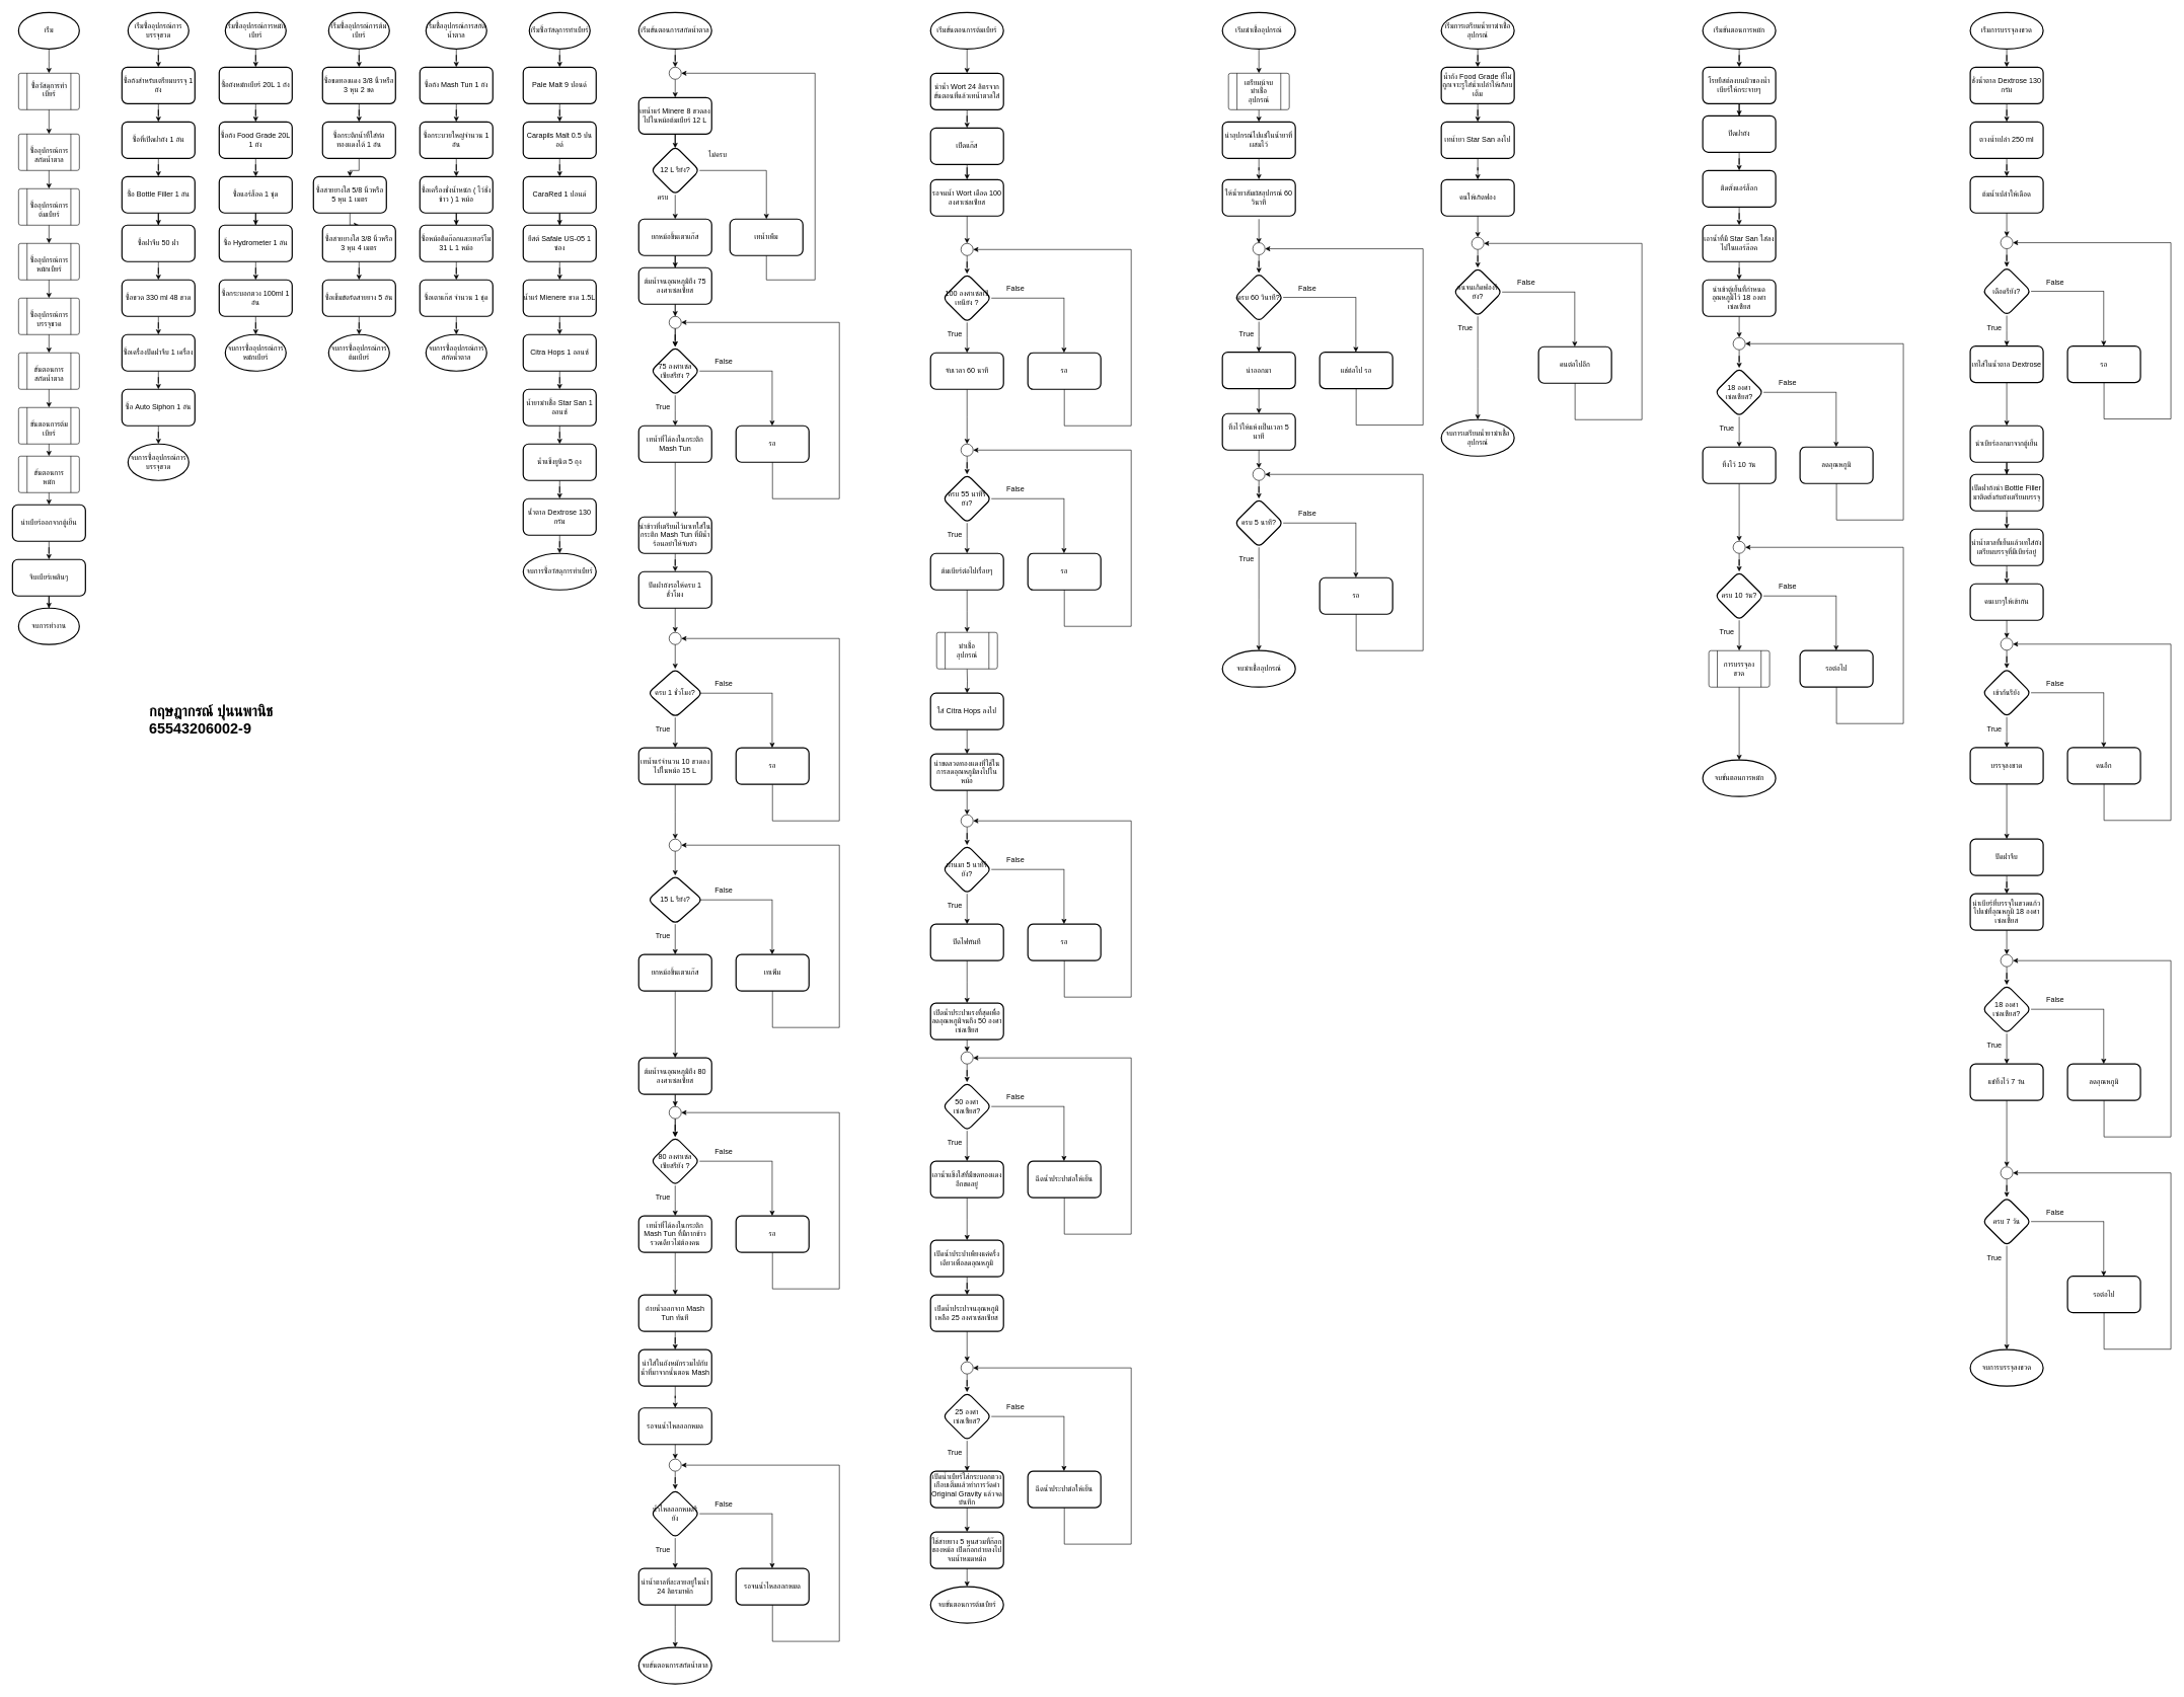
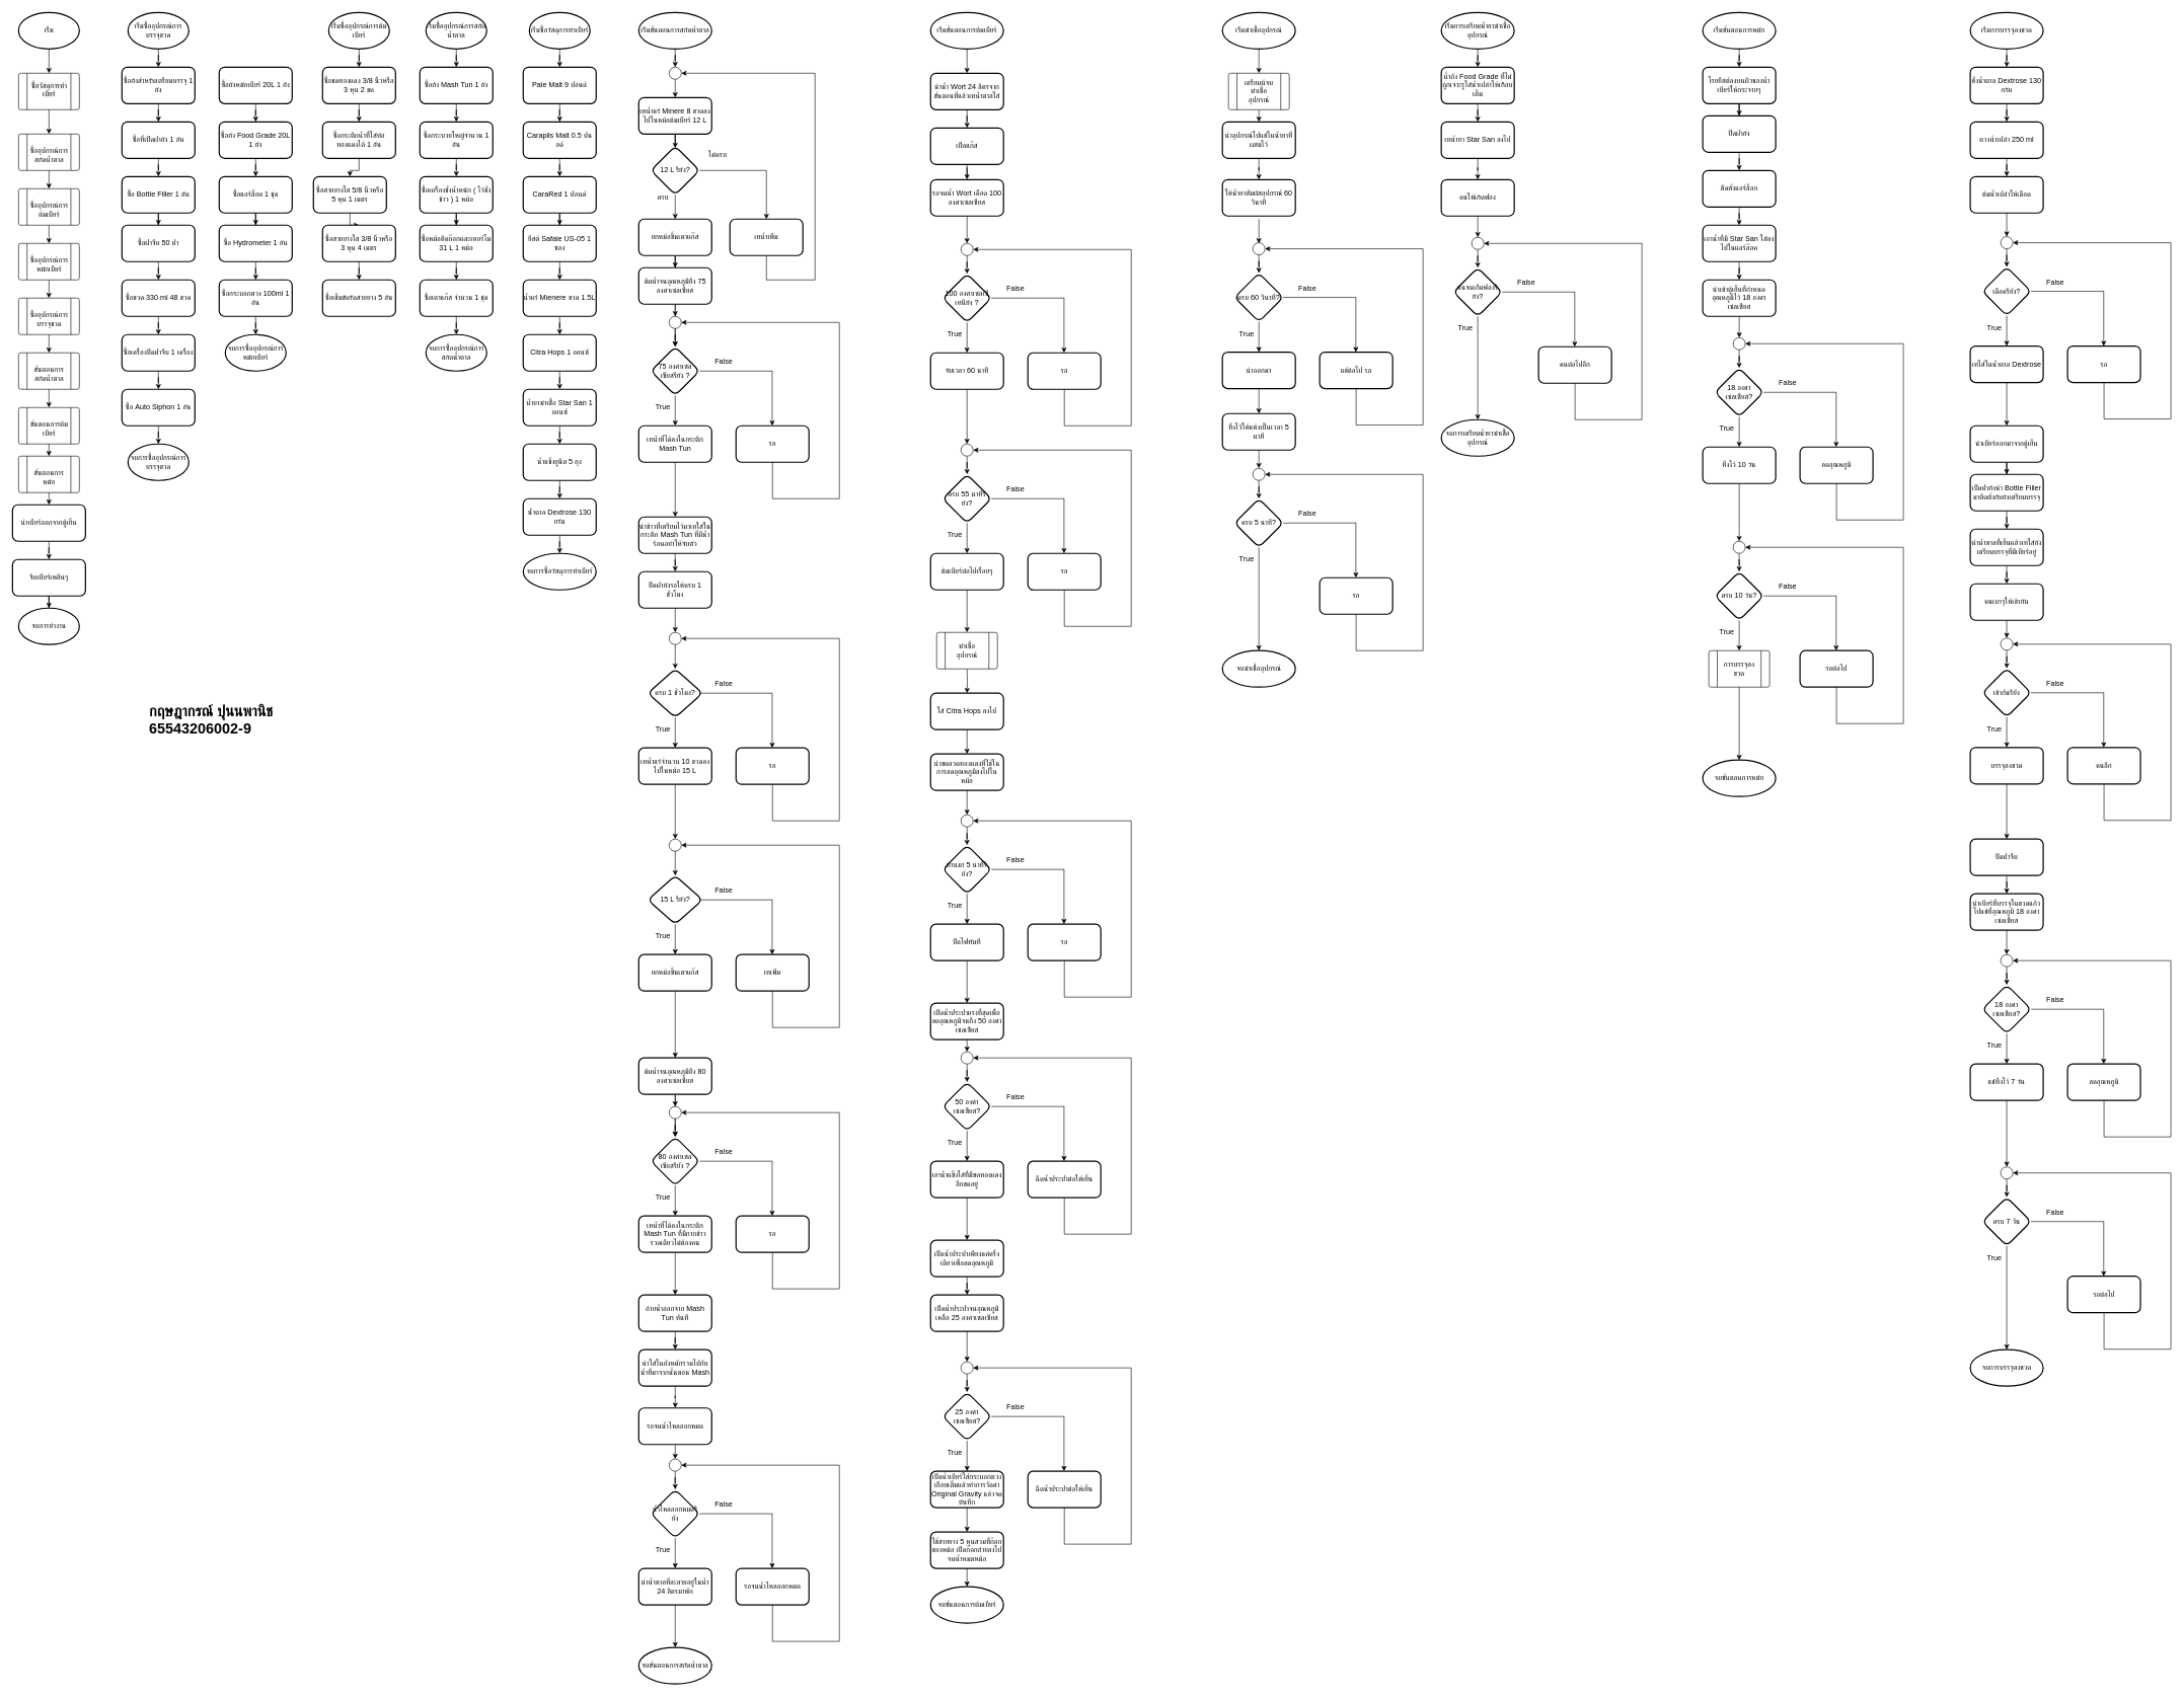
- <mxCell id="50" value="เริ่มซื้ออุปกรณ์การหมักเบียร์" style="strokeWidth=2;html=1;shape=mxgraph.flowchart.start_1;whiteSpace=wrap;" vertex="1" parent="1"><mxGeometry x="370" y="20" width="100" height="60" as="geometry" /></mxCell>
- <mxCell id="49" value="" style="edgeStyle=orthogonalEdgeStyle;rounded=0;orthogonalLoop=1;jettySize=auto;html=1;" edge="1" parent="1" source="50" target="52"><mxGeometry relative="1" as="geometry" /></mxCell>
- <mxCell id="46" value="" style="edgeStyle=orthogonalEdgeStyle;rounded=0;orthogonalLoop=1;jettySize=auto;html=1;" edge="1" parent="1" source="47" target="48"><mxGeometry relative="1" as="geometry" /></mxCell>
- <mxCell id="48" value="จบการซื้ออุปกรณ์การต้มเบียร์" style="strokeWidth=2;html=1;shape=mxgraph.flowchart.start_1;whiteSpace=wrap;" vertex="1" parent="1"><mxGeometry x="540" y="550" width="100" height="60" as="geometry" /></mxCell>
